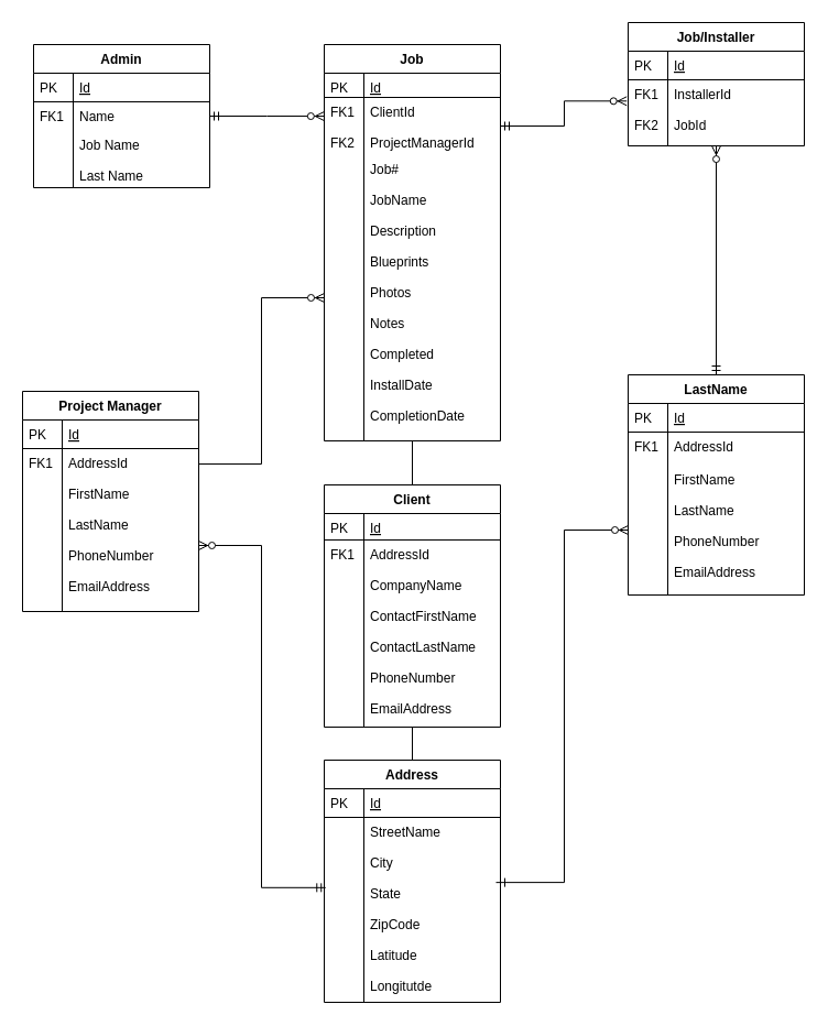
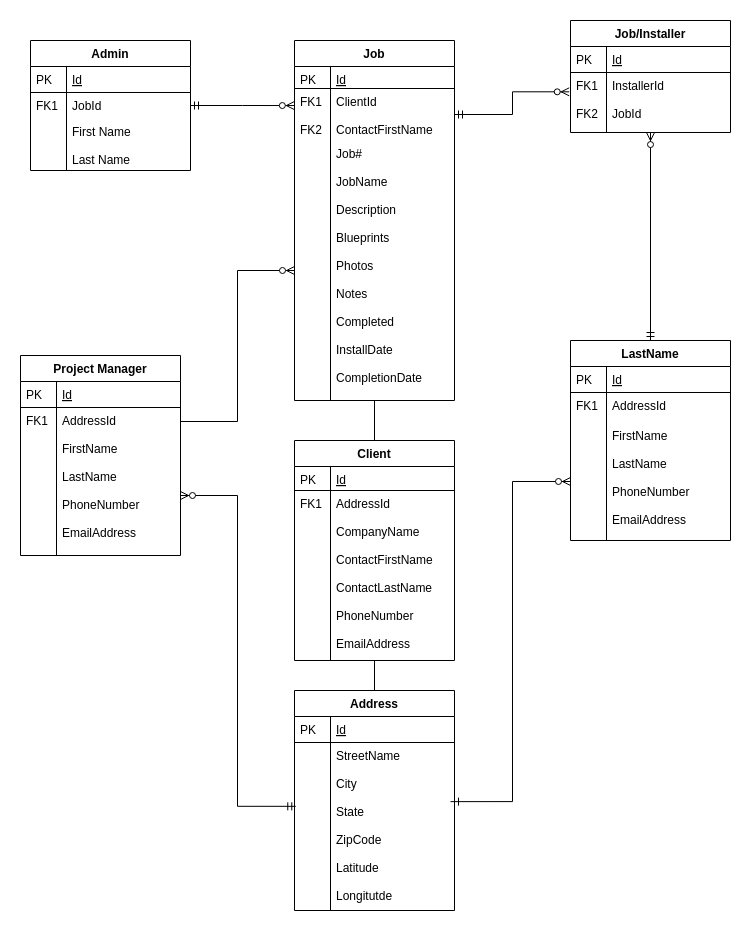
- <mxCell id="5" value="ClientId&#10;&#10;ProjectManagerId" style="shape=partialRectangle;top=0;left=0;right=0;bottom=0;align=left;verticalAlign=top;fillColor=none;spacingLeft=40;spacingRight=4;overflow=hidden;rotatable=0;points=[[0,0.5],[1,0.5]];portConstraint=eastwest;dropTarget=0;rounded=0;shadow=0;strokeWidth=1;" parent="2" vertex="1"><mxGeometry y="48" width="160" height="52" as="geometry" /></mxCell>
+ <mxCell id="5" value="ClientId&#10;&#10;ContactFirstName" style="shape=partialRectangle;top=0;left=0;right=0;bottom=0;align=left;verticalAlign=top;fillColor=none;spacingLeft=40;spacingRight=4;overflow=hidden;rotatable=0;points=[[0,0.5],[1,0.5]];portConstraint=eastwest;dropTarget=0;rounded=0;shadow=0;strokeWidth=1;" parent="2" vertex="1"><mxGeometry y="48" width="160" height="52" as="geometry" /></mxCell>
- <mxCell id="40" value="Name" style="shape=partialRectangle;top=0;left=0;right=0;bottom=0;align=left;verticalAlign=top;fillColor=none;spacingLeft=40;spacingRight=4;overflow=hidden;rotatable=0;points=[[0,0.5],[1,0.5]];portConstraint=eastwest;dropTarget=0;rounded=0;shadow=0;strokeWidth=1;" parent="37" vertex="1"><mxGeometry y="52" width="160" height="26" as="geometry" /></mxCell>
+ <mxCell id="40" value="JobId" style="shape=partialRectangle;top=0;left=0;right=0;bottom=0;align=left;verticalAlign=top;fillColor=none;spacingLeft=40;spacingRight=4;overflow=hidden;rotatable=0;points=[[0,0.5],[1,0.5]];portConstraint=eastwest;dropTarget=0;rounded=0;shadow=0;strokeWidth=1;" parent="37" vertex="1"><mxGeometry y="52" width="160" height="26" as="geometry" /></mxCell>
- <mxCell id="42" value="Job Name&#10;&#10;Last Name" style="shape=partialRectangle;top=0;left=0;right=0;bottom=0;align=left;verticalAlign=top;fillColor=none;spacingLeft=40;spacingRight=4;overflow=hidden;rotatable=0;points=[[0,0.5],[1,0.5]];portConstraint=eastwest;dropTarget=0;rounded=0;shadow=0;strokeWidth=1;" parent="37" vertex="1"><mxGeometry y="78" width="160" height="52" as="geometry" /></mxCell>
+ <mxCell id="42" value="First Name&#10;&#10;Last Name" style="shape=partialRectangle;top=0;left=0;right=0;bottom=0;align=left;verticalAlign=top;fillColor=none;spacingLeft=40;spacingRight=4;overflow=hidden;rotatable=0;points=[[0,0.5],[1,0.5]];portConstraint=eastwest;dropTarget=0;rounded=0;shadow=0;strokeWidth=1;" parent="37" vertex="1"><mxGeometry y="78" width="160" height="52" as="geometry" /></mxCell>
